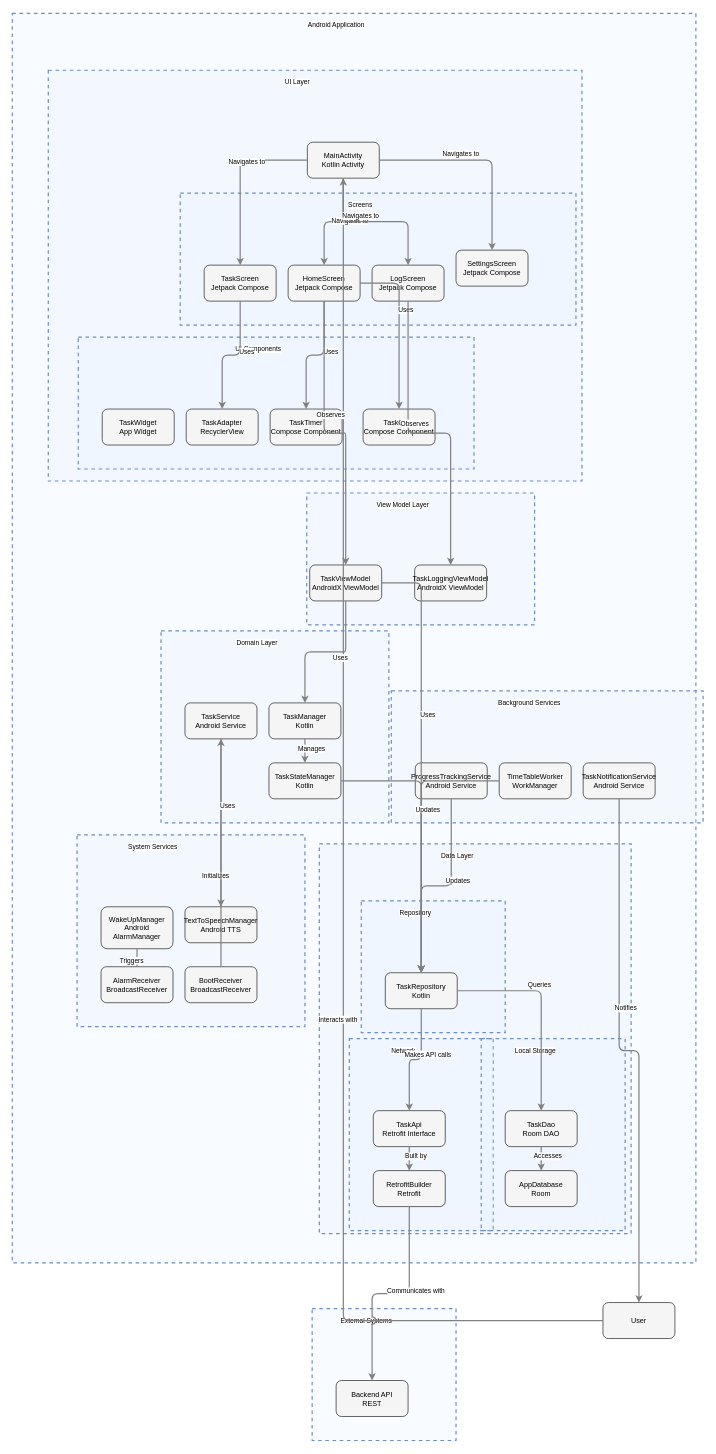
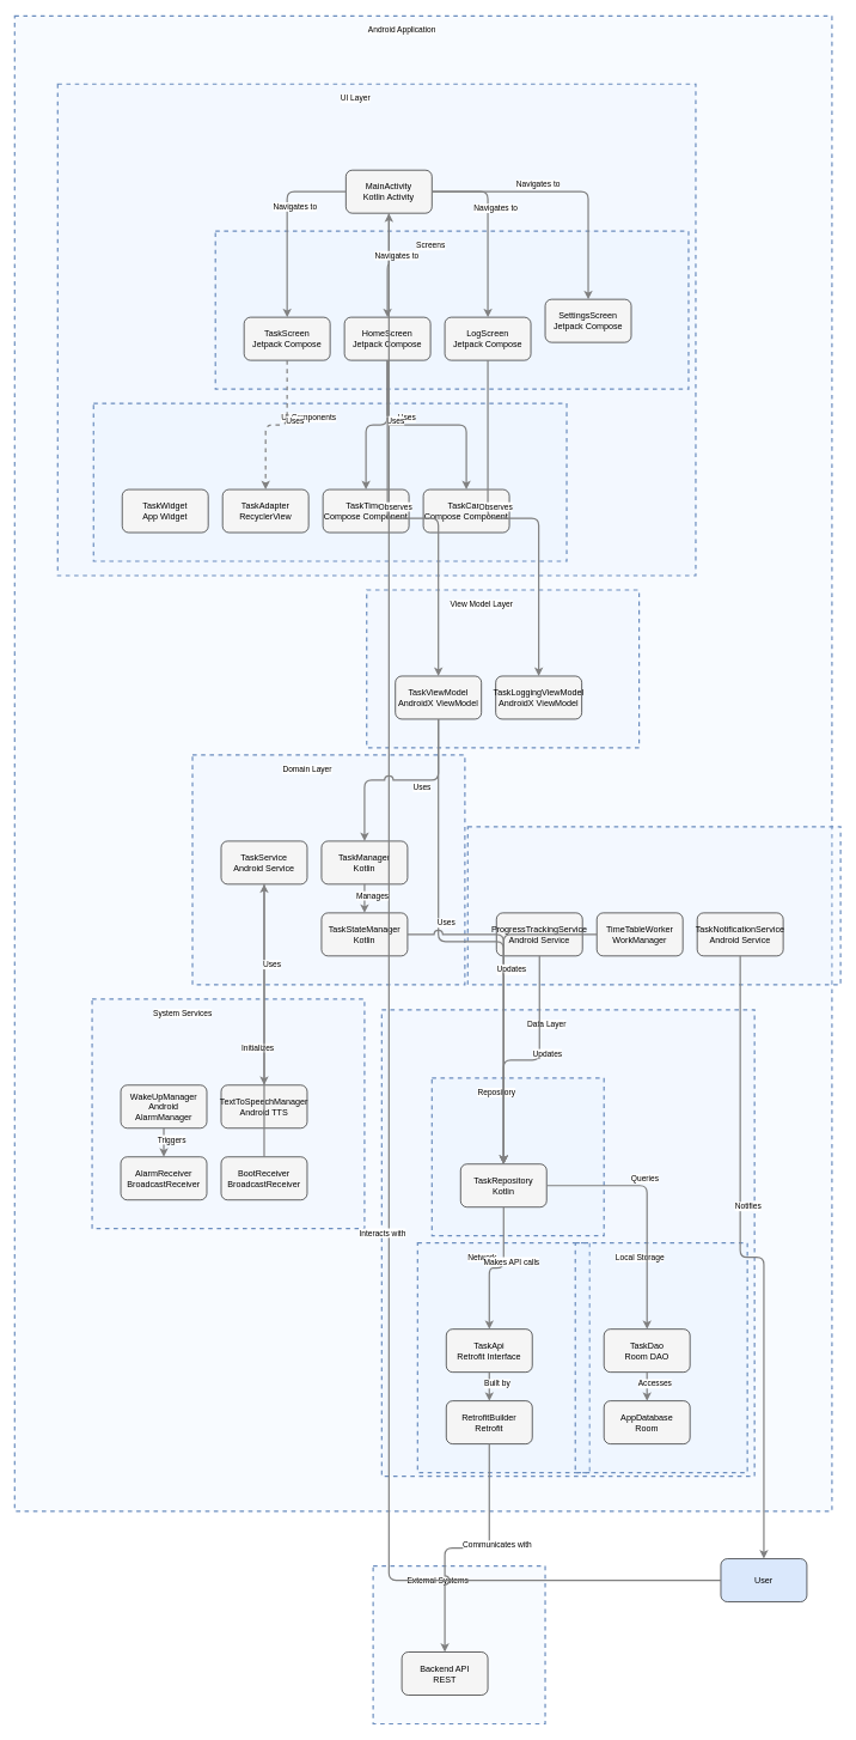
- <mxCell id="29" value="MainActivity&lt;br&gt;Kotlin Activity" style="rounded=1;whiteSpace=wrap;html=1;fillColor=#f5f5f5" vertex="1" parent="22"><mxGeometry x="432" y="120" width="120" height="60" as="geometry" /></mxCell>
+ <mxCell id="29" value="MainActivity&lt;br&gt;Kotlin Activity" style="rounded=1;whiteSpace=wrap;html=1;fillColor=#f5f5f5" vertex="1" parent="22"><mxGeometry x="402" y="120" width="120" height="60" as="geometry" /></mxCell>
- <mxCell id="70" style="edgeStyle=orthogonalEdgeStyle;rounded=1;orthogonalLoop=1;jettySize=auto;html=1;strokeColor=#808080;strokeWidth=2;jumpStyle=arc;jumpSize=10;spacing=15;labelBackgroundColor=white;labelBorderColor=none" edge="1" parent="1" source="33" target="37"><mxGeometry relative="1" as="geometry" /></mxCell>
+ <mxCell id="70" style="edgeStyle=orthogonalEdgeStyle;rounded=1;orthogonalLoop=1;jettySize=auto;html=1;strokeColor=#808080;strokeWidth=2;jumpStyle=arc;jumpSize=10;spacing=15;labelBackgroundColor=white;labelBorderColor=none;dashed=1;" edge="1" parent="1" source="33" target="37"><mxGeometry relative="1" as="geometry" /></mxCell>
- <mxCell id="34" value="TaskCard&lt;br&gt;Compose Component" style="rounded=1;whiteSpace=wrap;html=1;fillColor=#f5f5f5" vertex="1" parent="8"><mxGeometry x="475" y="120" width="120" height="60" as="geometry" /></mxCell>
+ <mxCell id="34" value="TaskCard&lt;br&gt;Compose Component" style="rounded=1;whiteSpace=wrap;html=1;fillColor=#f5f5f5" vertex="1" parent="8"><mxGeometry x="460" y="120" width="120" height="60" as="geometry" /></mxCell>
- <mxCell id="38" value="TaskViewModel&lt;br&gt;AndroidX ViewModel" style="rounded=1;whiteSpace=wrap;html=1;fillColor=#f5f5f5" vertex="1" parent="20"><mxGeometry x="5" y="120" width="120" height="60" as="geometry" /></mxCell>
+ <mxCell id="38" value="TaskViewModel&lt;br&gt;AndroidX ViewModel" style="rounded=1;whiteSpace=wrap;html=1;fillColor=#f5f5f5" vertex="1" parent="20"><mxGeometry x="40" y="120" width="120" height="60" as="geometry" /></mxCell>
- <mxCell id="15" value="Background Services" style="edgeLabel;html=1;align=center;verticalAlign=middle;resizable=0;labelBackgroundColor=white;spacing=5" vertex="1" parent="26"><mxGeometry x="640" y="1138" width="444" height="24" as="geometry" /></mxCell>
- <mxCell id="52" value="WakeUpManager&lt;br&gt;Android AlarmManager" style="rounded=1;whiteSpace=wrap;html=1;fillColor=#f5f5f5" vertex="1" parent="12"><mxGeometry x="40" y="120" width="120" height="70" as="geometry" /></mxCell>
+ <mxCell id="52" value="WakeUpManager&lt;br&gt;Android AlarmManager" style="rounded=1;whiteSpace=wrap;html=1;fillColor=#f5f5f5" vertex="1" parent="12"><mxGeometry x="40" y="120" width="120" height="60" as="geometry" /></mxCell>
- <mxCell id="28" value="User" style="rounded=1;whiteSpace=wrap;html=1;fillColor=#f5f5f5" vertex="1" parent="1"><mxGeometry x="1005" y="2170.8" width="120" height="60" as="geometry" /></mxCell>
+ <mxCell id="28" value="User" style="rounded=1;whiteSpace=wrap;html=1;fillColor=#dae8fc;" vertex="1" parent="1"><mxGeometry x="1005" y="2170.8" width="120" height="60" as="geometry" /></mxCell>
